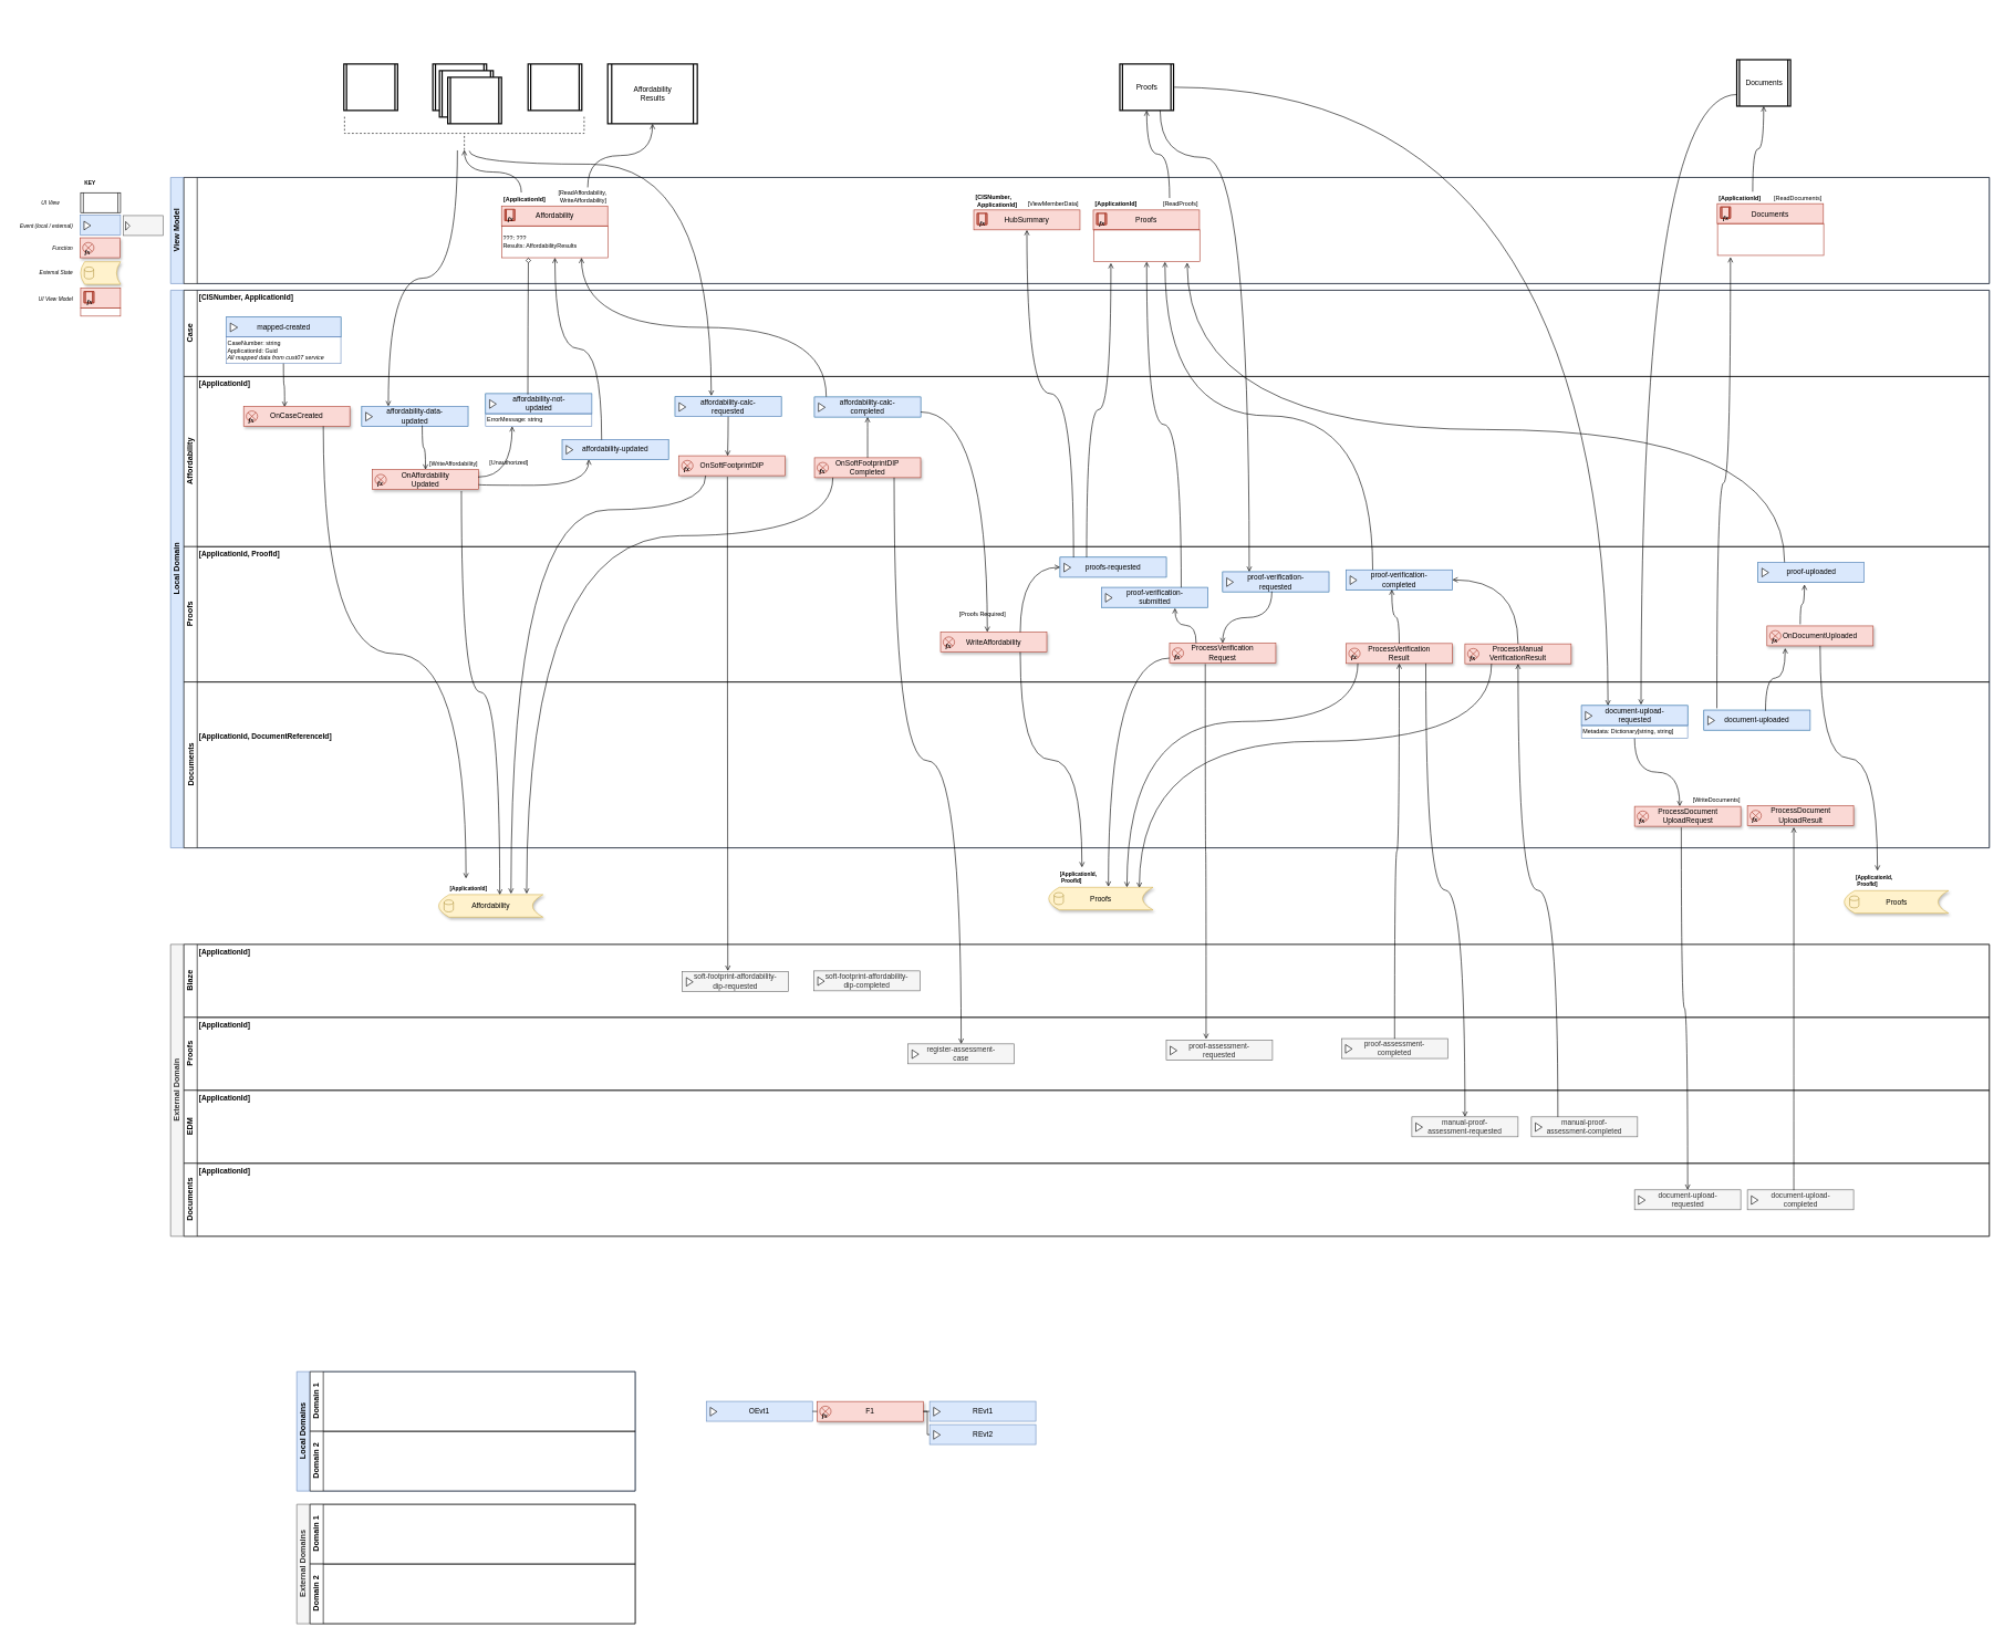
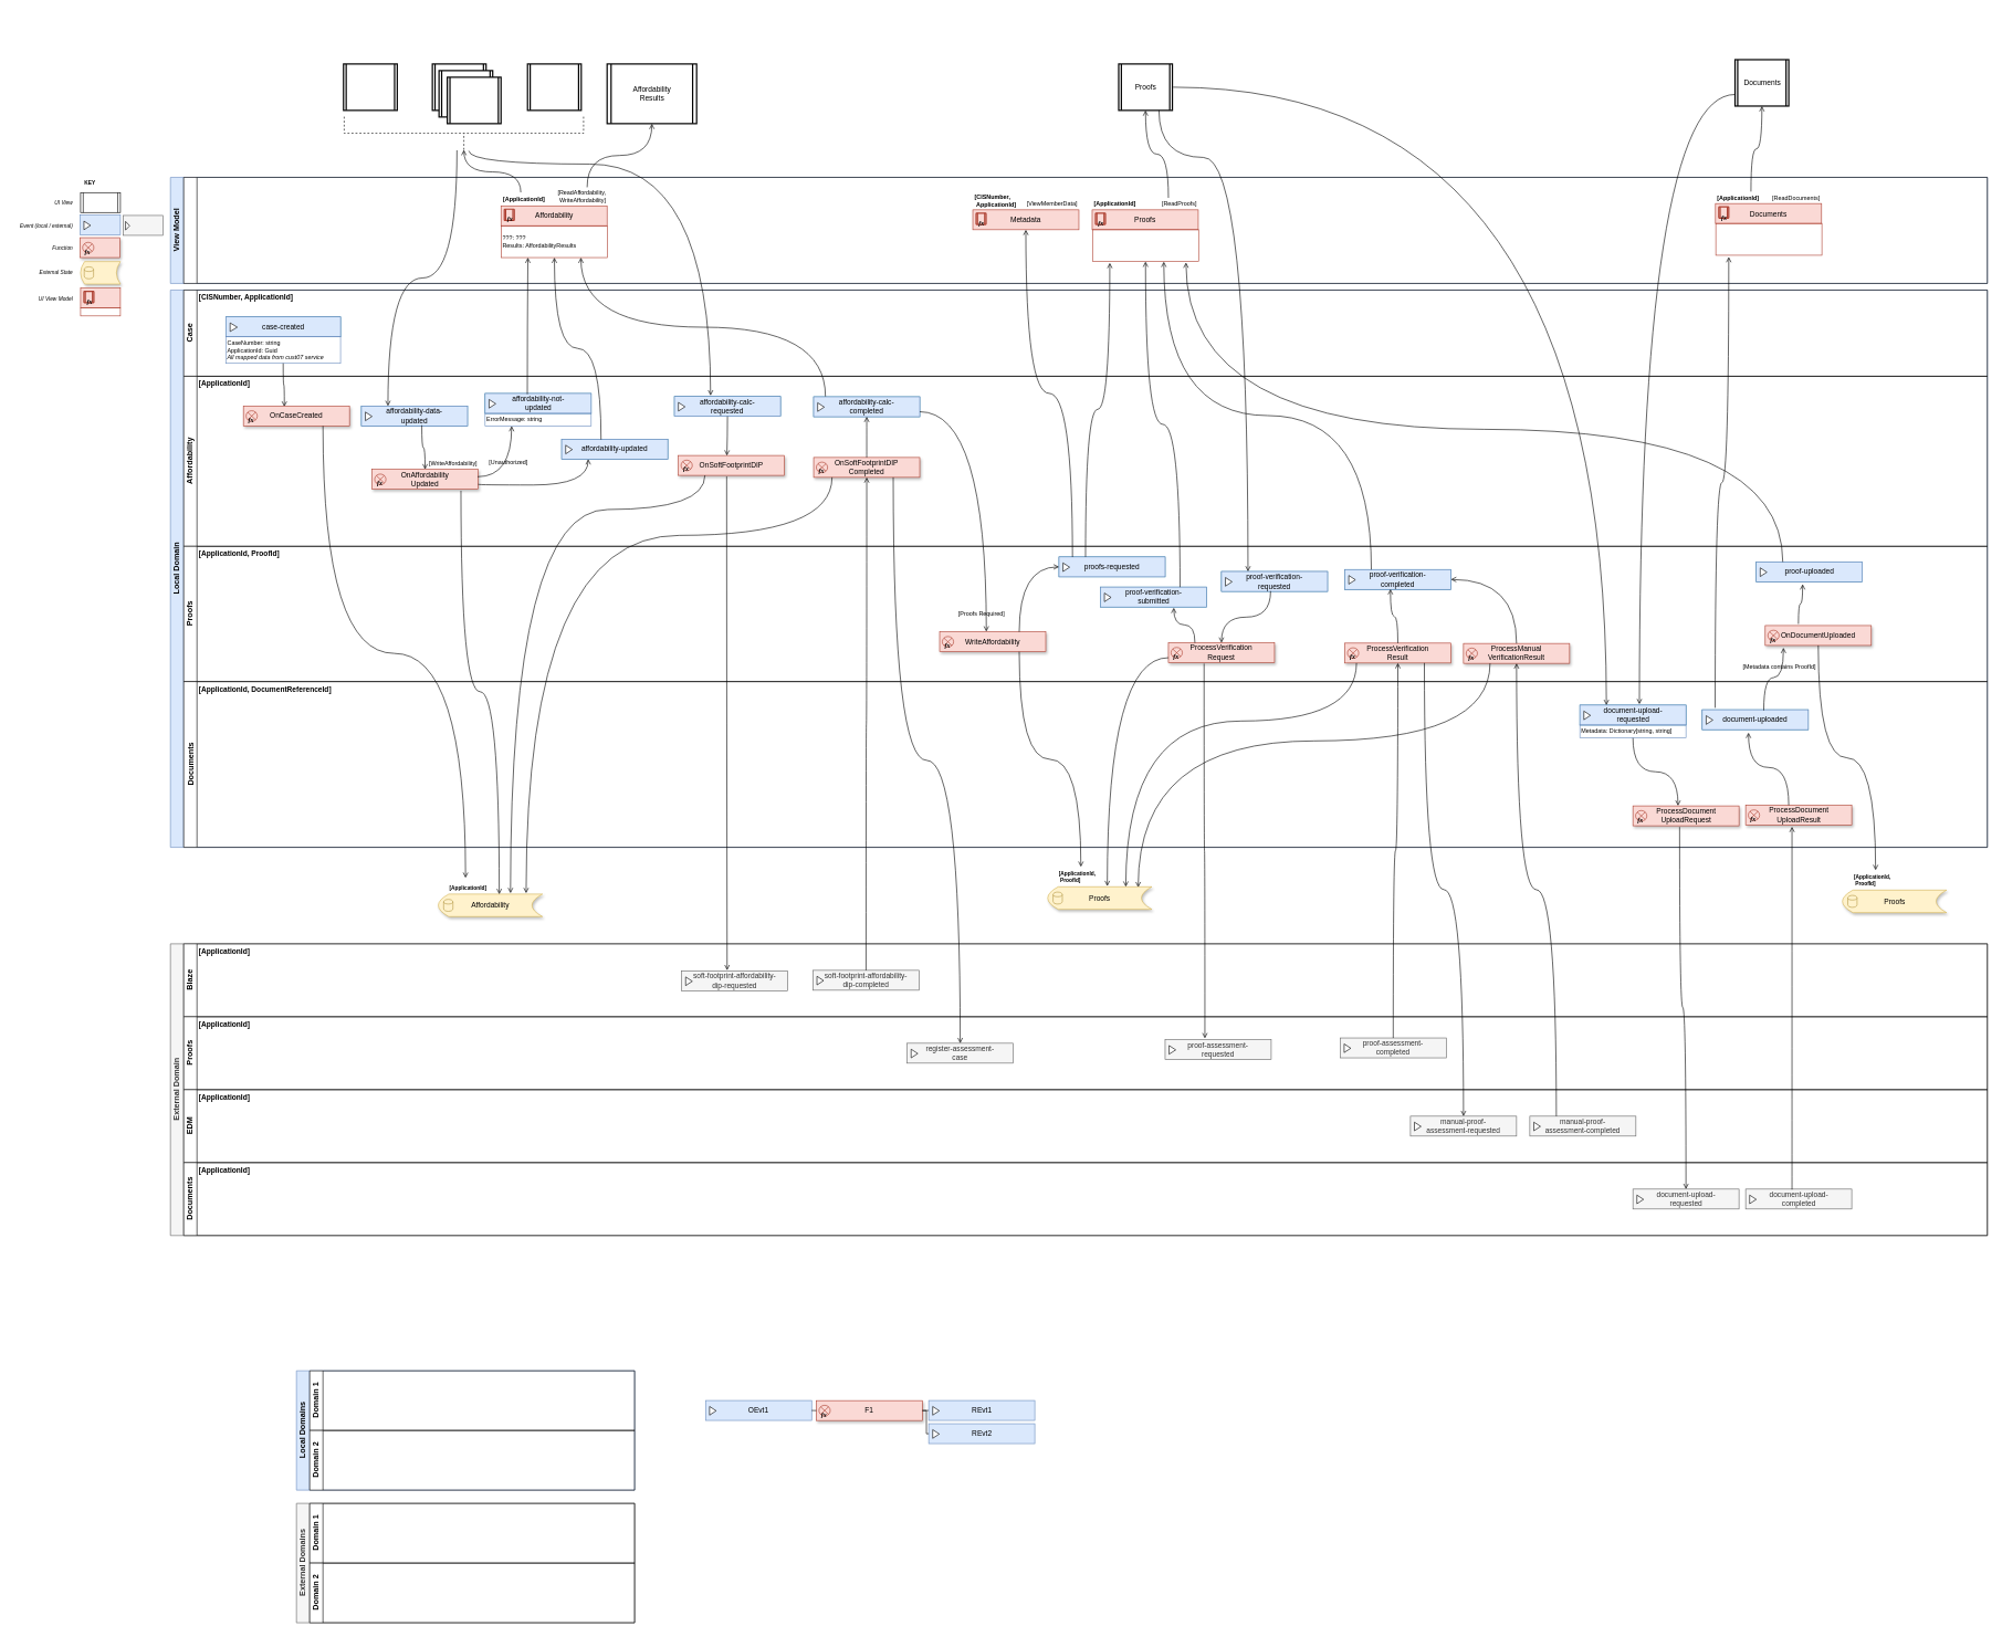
- <mxCell id="164" value="UI View" style="text;html=1;strokeColor=none;fillColor=none;align=right;verticalAlign=middle;whiteSpace=wrap;rounded=0;shadow=1;fontSize=8;fontColor=#000000;fontStyle=2" parent="146" vertex="1"><mxGeometry x="40" y="29" width="30" height="20" as="geometry" /></mxCell>
+ <mxCell id="164" value="UI View" style="text;html=1;strokeColor=none;fillColor=none;align=right;verticalAlign=middle;whiteSpace=wrap;rounded=0;shadow=1;fontSize=8;fontColor=#000000;fontStyle=2" parent="146" vertex="1"><mxGeometry x="60" y="29" width="30" height="20" as="geometry" /></mxCell>
- <mxCell id="187" value="HubSummary" style="html=1;whiteSpace=wrap;container=1;recursiveResize=0;collapsible=0;fontSize=11;fillColor=#fad9d5;strokeColor=#ae4132;" parent="186" vertex="1"><mxGeometry y="28" width="160" height="30" as="geometry" /></mxCell>
+ <mxCell id="187" value="Metadata" style="html=1;whiteSpace=wrap;container=1;recursiveResize=0;collapsible=0;fontSize=11;fillColor=#fad9d5;strokeColor=#ae4132;" parent="186" vertex="1"><mxGeometry y="28" width="160" height="30" as="geometry" /></mxCell>
- <mxCell id="218" style="edgeStyle=orthogonalEdgeStyle;orthogonalLoop=1;jettySize=auto;html=1;fontSize=11;endArrow=diamond;endFill=0;jumpStyle=none;jumpSize=6;curved=1;exitX=0.398;exitY=0.034;exitDx=0;exitDy=0;entryX=0.25;entryY=1;entryDx=0;entryDy=0;exitPerimeter=0;" parent="1" source="26" target="176" edge="1"><mxGeometry relative="1" as="geometry"><mxPoint x="729" y="729" as="sourcePoint" /><mxPoint x="806" y="653" as="targetPoint" /></mxGeometry></mxCell>
+ <mxCell id="218" style="edgeStyle=orthogonalEdgeStyle;orthogonalLoop=1;jettySize=auto;html=1;fontSize=11;endArrow=open;endFill=0;jumpStyle=none;jumpSize=6;curved=1;exitX=0.398;exitY=0.034;exitDx=0;exitDy=0;entryX=0.25;entryY=1;entryDx=0;entryDy=0;exitPerimeter=0;" parent="1" source="26" target="176" edge="1"><mxGeometry relative="1" as="geometry"><mxPoint x="729" y="729" as="sourcePoint" /><mxPoint x="806" y="653" as="targetPoint" /></mxGeometry></mxCell>
- <mxCell id="7" value="mapped-created" style="html=1;whiteSpace=wrap;container=1;recursiveResize=0;collapsible=0;fontSize=11;fillColor=#dae8fc;strokeColor=#6c8ebf;" parent="6" vertex="1"><mxGeometry width="173" height="30" as="geometry" /></mxCell>
+ <mxCell id="7" value="case-created" style="html=1;whiteSpace=wrap;container=1;recursiveResize=0;collapsible=0;fontSize=11;fillColor=#dae8fc;strokeColor=#6c8ebf;" parent="6" vertex="1"><mxGeometry width="173" height="30" as="geometry" /></mxCell>
+ <mxCell id="84" value="[Metadata contains ProofId]" style="text;html=1;strokeColor=none;fillColor=none;align=center;verticalAlign=middle;whiteSpace=wrap;rounded=0;fontSize=9;fontColor=#000000;" parent="49" vertex="1"><mxGeometry x="2347.5" y="172.5" width="117" height="20" as="geometry" /></mxCell>
- <mxCell id="90" value="[ApplicationId, DocumentReferenceId]" style="text;html=1;strokeColor=none;fillColor=none;align=left;verticalAlign=middle;whiteSpace=wrap;rounded=0;fontSize=11;fontStyle=1" parent="89" vertex="1"><mxGeometry x="21" y="71" width="209" height="20" as="geometry" /></mxCell>
+ <mxCell id="90" value="[ApplicationId, DocumentReferenceId]" style="text;html=1;strokeColor=none;fillColor=none;align=left;verticalAlign=middle;whiteSpace=wrap;rounded=0;fontSize=11;fontStyle=1" parent="89" vertex="1"><mxGeometry x="21" y="1" width="209" height="20" as="geometry" /></mxCell>
+ <mxCell id="108" style="edgeStyle=orthogonalEdgeStyle;orthogonalLoop=1;jettySize=auto;html=1;fontSize=11;endArrow=open;endFill=0;jumpStyle=none;jumpSize=6;curved=1;exitX=0.406;exitY=-0.001;exitDx=0;exitDy=0;entryX=0.436;entryY=1.15;entryDx=0;entryDy=0;entryPerimeter=0;exitPerimeter=0;" parent="89" source="105" target="103" edge="1"><mxGeometry relative="1" as="geometry"><mxPoint x="2195.378" y="94.797" as="sourcePoint" /><mxPoint x="2262.946" y="197.5" as="targetPoint" /></mxGeometry></mxCell>
+ <mxCell id="221" style="edgeStyle=orthogonalEdgeStyle;orthogonalLoop=1;jettySize=auto;html=1;fontSize=11;endArrow=open;endFill=0;jumpStyle=none;jumpSize=6;curved=1;exitX=0.5;exitY=0;exitDx=0;exitDy=0;entryX=0.5;entryY=1;entryDx=0;entryDy=0;" parent="1" source="117" target="44" edge="1"><mxGeometry relative="1" as="geometry"><mxPoint x="1105.099" y="728.451" as="sourcePoint" /><mxPoint x="1105.099" y="946.033" as="targetPoint" /></mxGeometry></mxCell>
- <mxCell id="101" value="[WriteDocuments]" style="text;html=1;fontSize=9;fontColor=#000000;align=right;" parent="97" vertex="1"><mxGeometry x="90" width="70" height="21" as="geometry" /></mxCell>
